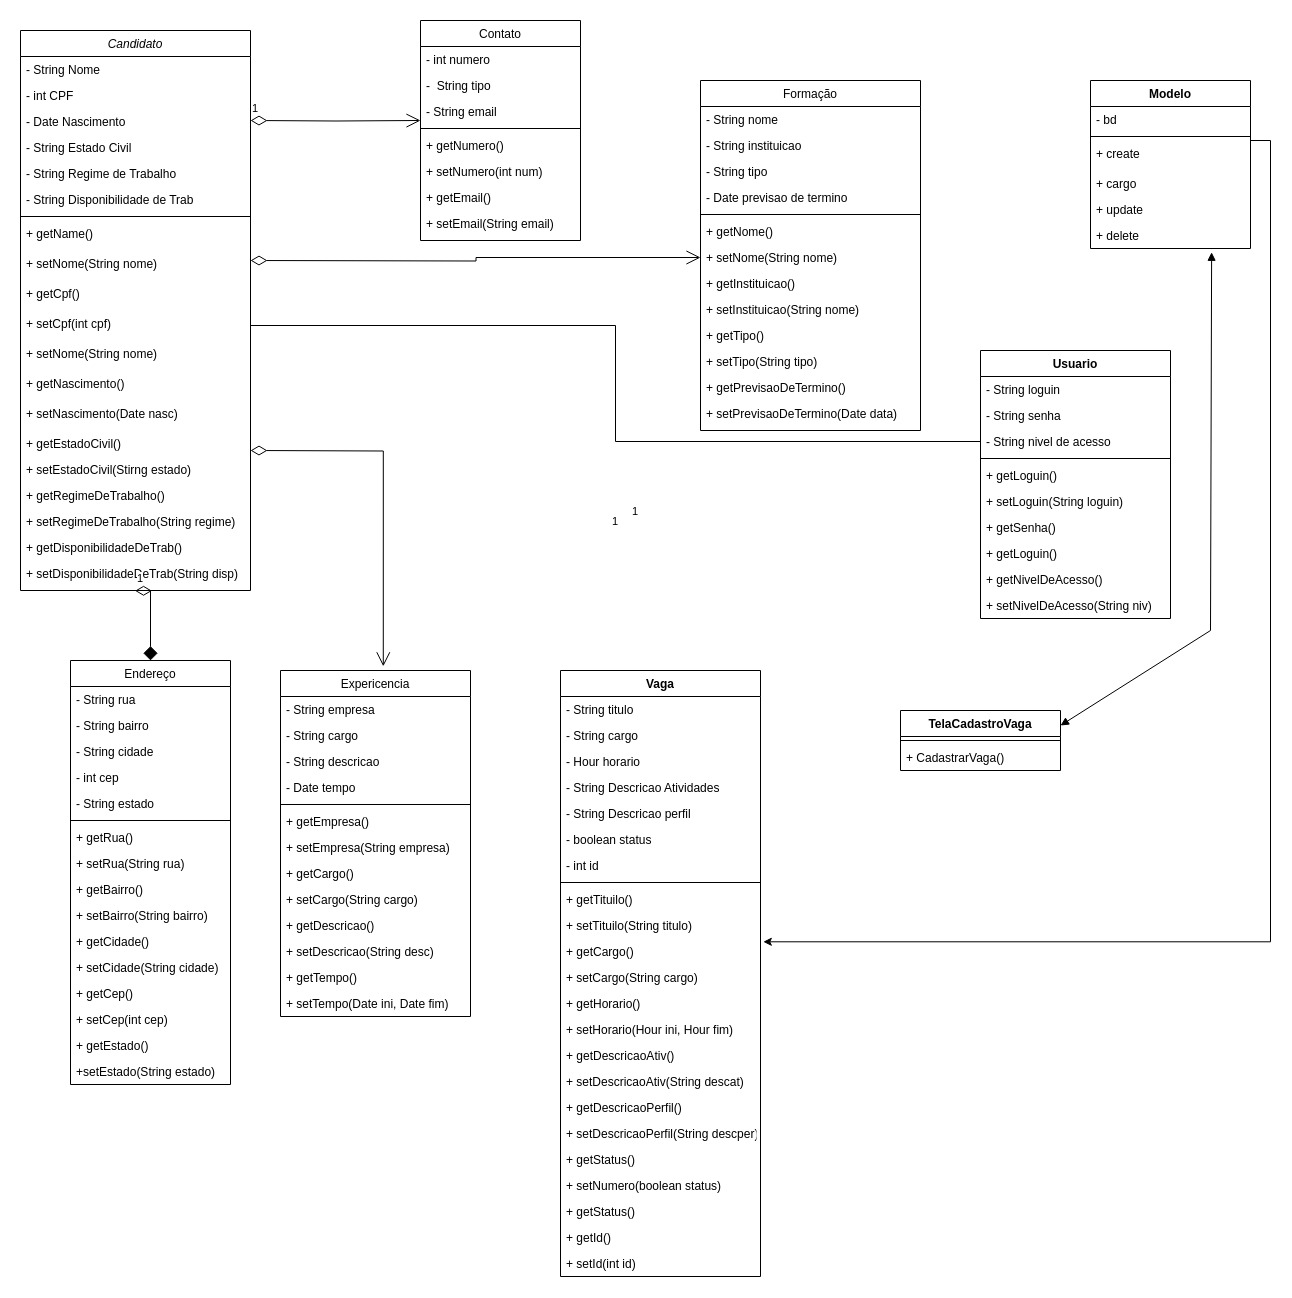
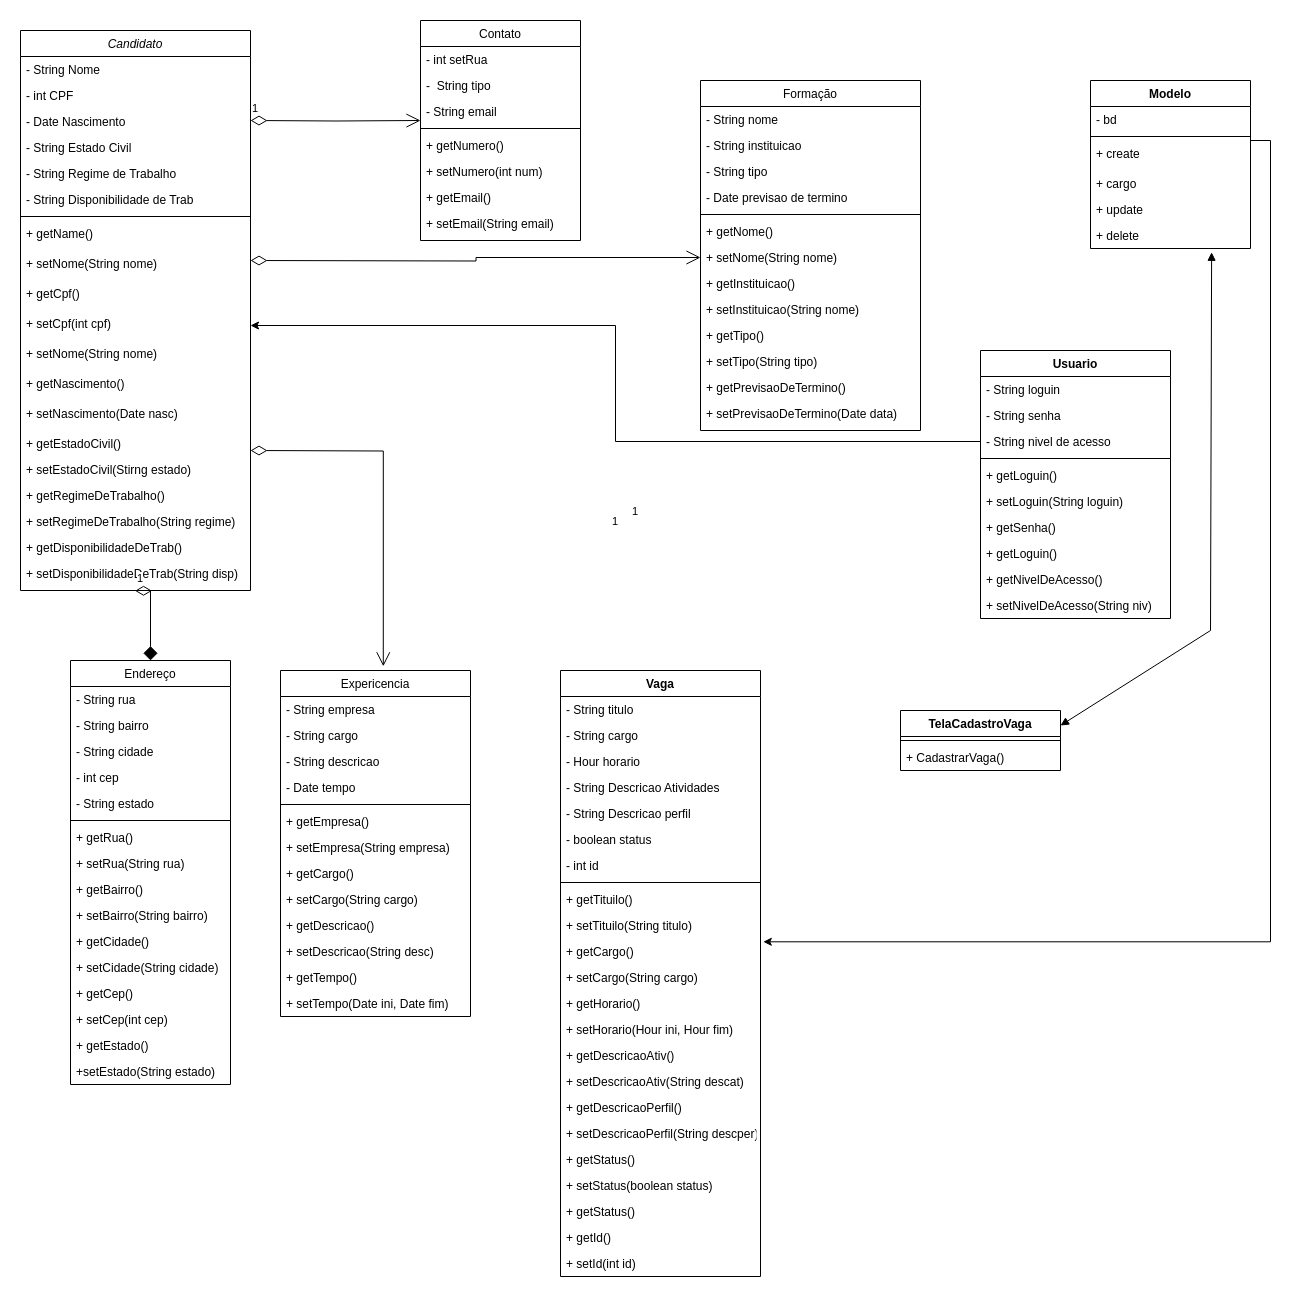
- <mxCell id="38" value="- int numero" style="text;align=left;verticalAlign=top;spacingLeft=4;spacingRight=4;overflow=hidden;rotatable=0;points=[[0,0.5],[1,0.5]];portConstraint=eastwest;" parent="37" vertex="1"><mxGeometry y="26" width="160" height="26" as="geometry" /></mxCell>
+ <mxCell id="38" value="- int setRua" style="text;align=left;verticalAlign=top;spacingLeft=4;spacingRight=4;overflow=hidden;rotatable=0;points=[[0,0.5],[1,0.5]];portConstraint=eastwest;" parent="37" vertex="1"><mxGeometry y="26" width="160" height="26" as="geometry" /></mxCell>
- <mxCell id="123" style="edgeStyle=orthogonalEdgeStyle;rounded=0;orthogonalLoop=1;jettySize=auto;html=1;exitX=0;exitY=0.5;exitDx=0;exitDy=0;entryX=1;entryY=0.5;entryDx=0;entryDy=0;endArrow=none;" edge="1" parent="1" source="104" target="13"><mxGeometry relative="1" as="geometry"><mxPoint x="570" y="340" as="targetPoint" /></mxGeometry></mxCell>
+ <mxCell id="123" style="edgeStyle=orthogonalEdgeStyle;rounded=0;orthogonalLoop=1;jettySize=auto;html=1;exitX=0;exitY=0.5;exitDx=0;exitDy=0;entryX=1;entryY=0.5;entryDx=0;entryDy=0;" edge="1" parent="1" source="104" target="13"><mxGeometry relative="1" as="geometry"><mxPoint x="570" y="340" as="targetPoint" /></mxGeometry></mxCell>
- <mxCell id="97" value="+ setNumero(boolean status)" style="text;strokeColor=none;fillColor=none;align=left;verticalAlign=top;spacingLeft=4;spacingRight=4;overflow=hidden;rotatable=0;points=[[0,0.5],[1,0.5]];portConstraint=eastwest;" parent="77" vertex="1"><mxGeometry y="502" width="200" height="26" as="geometry" /></mxCell>
+ <mxCell id="97" value="+ setStatus(boolean status)" style="text;strokeColor=none;fillColor=none;align=left;verticalAlign=top;spacingLeft=4;spacingRight=4;overflow=hidden;rotatable=0;points=[[0,0.5],[1,0.5]];portConstraint=eastwest;" parent="77" vertex="1"><mxGeometry y="502" width="200" height="26" as="geometry" /></mxCell>
